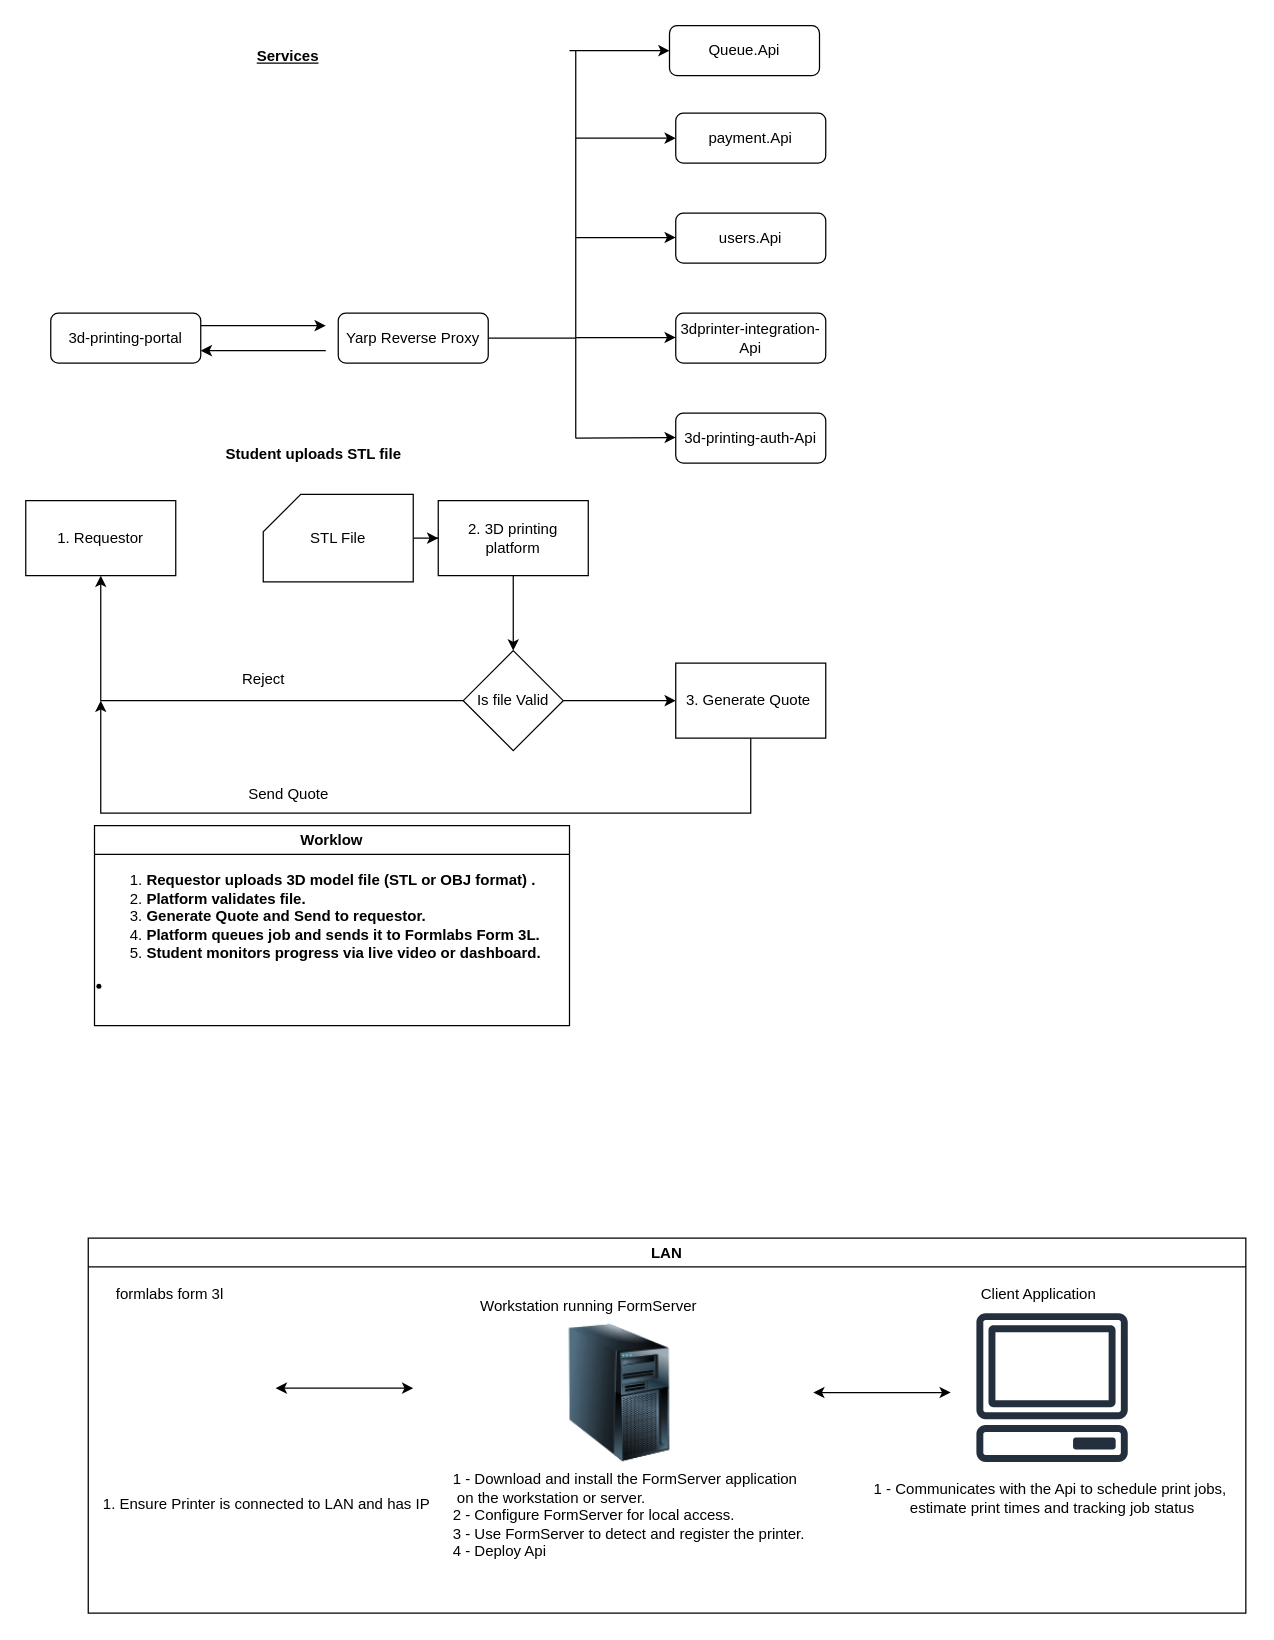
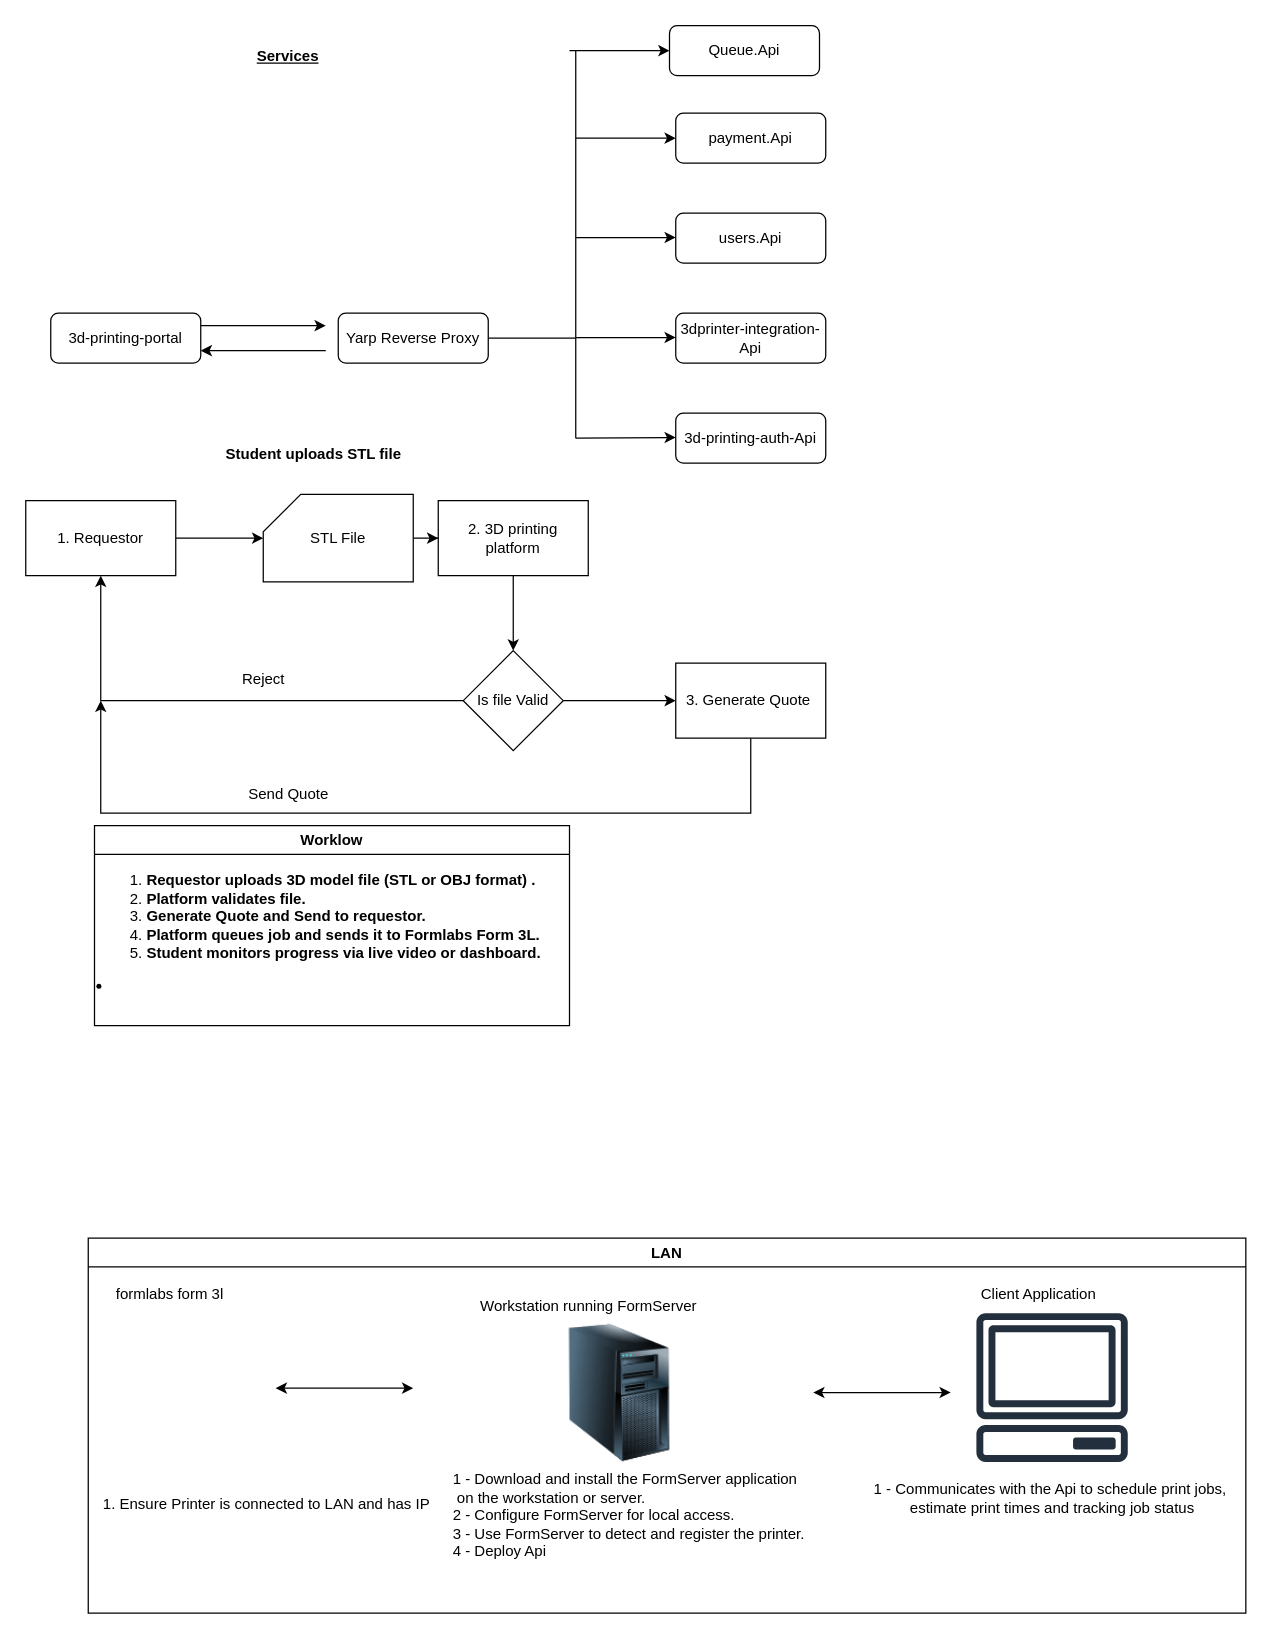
+ <mxCell id="17" style="edgeStyle=orthogonalEdgeStyle;rounded=0;orthogonalLoop=1;jettySize=auto;html=1;" parent="1" source="18" target="22" edge="1"><mxGeometry relative="1" as="geometry" /></mxCell>
